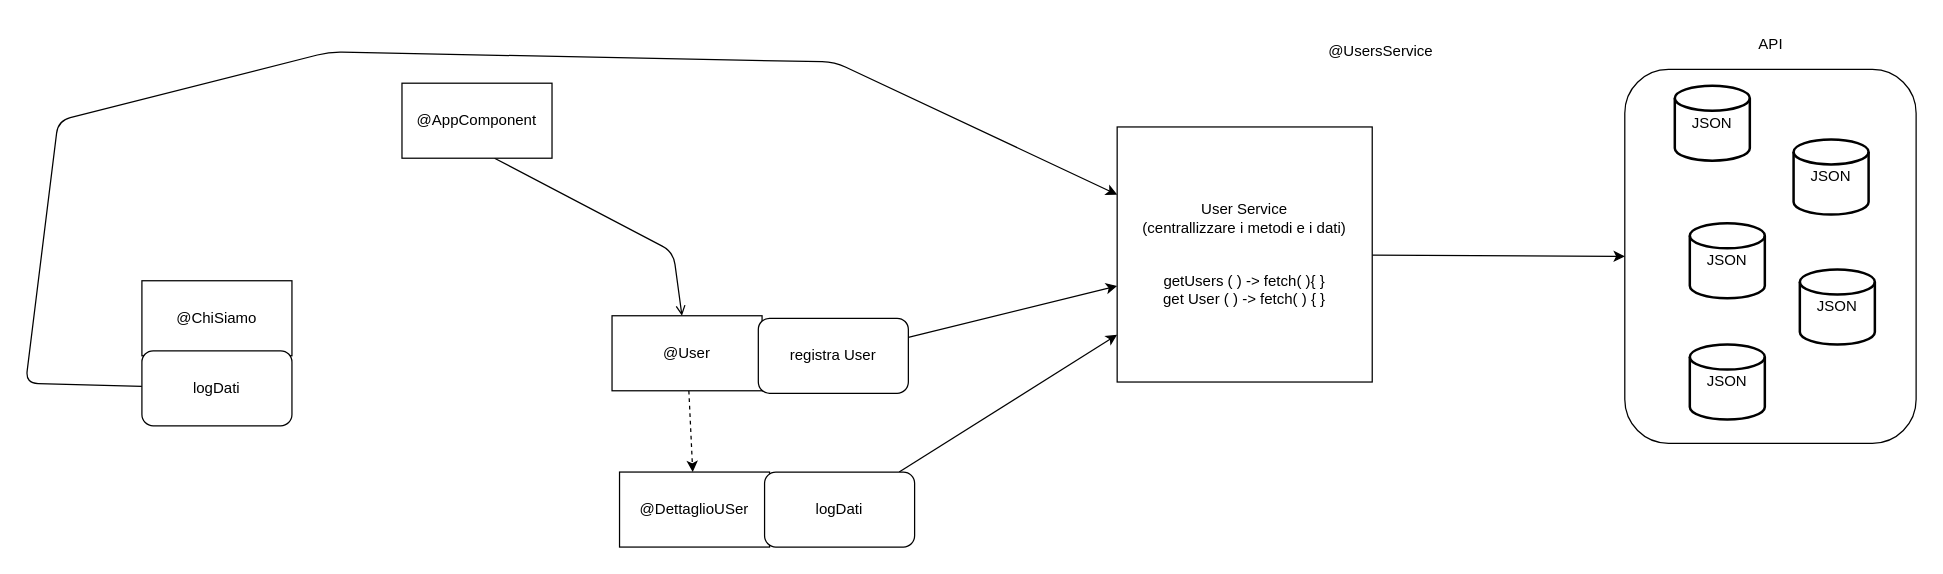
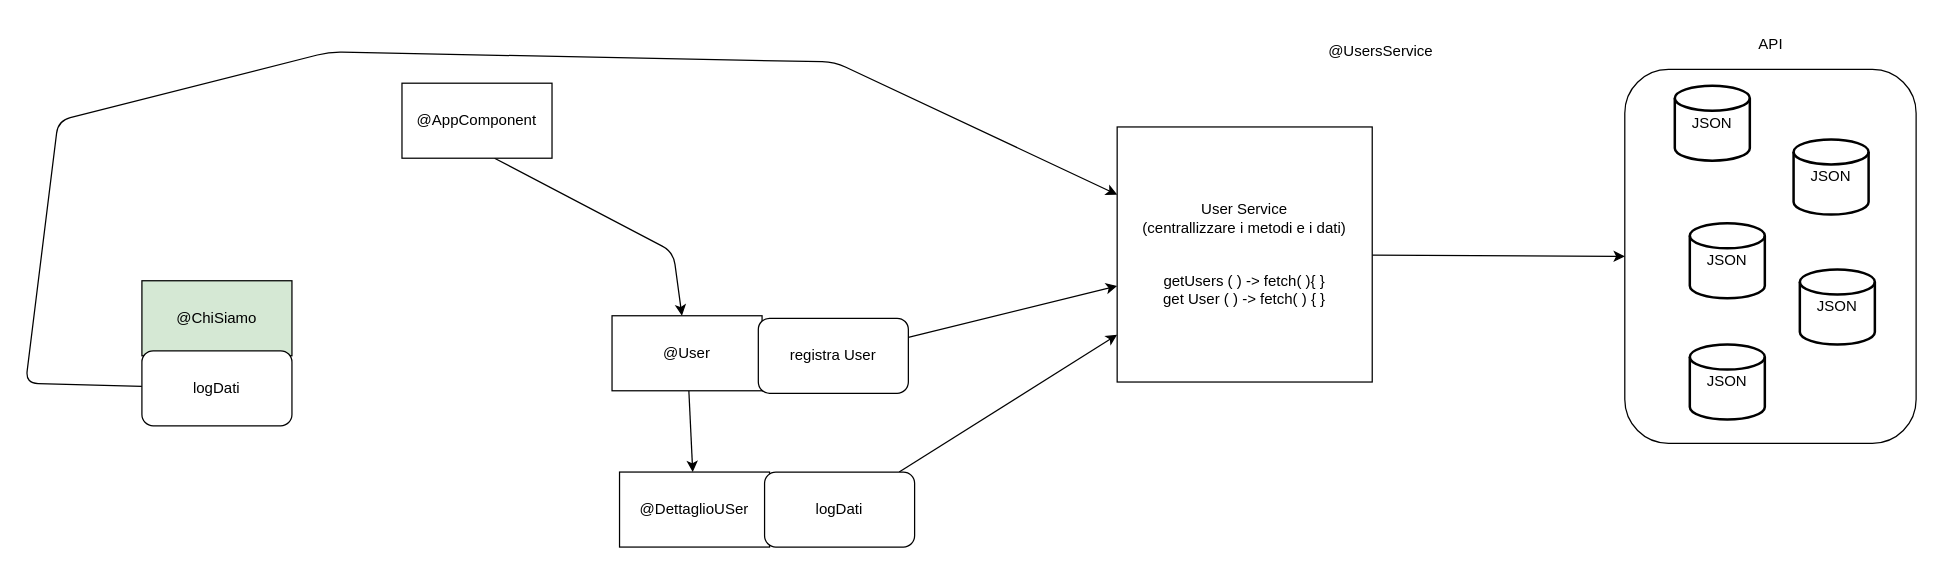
- <mxCell id="3" style="edgeStyle=none;html=1;exitX=0.617;exitY=1;exitDx=0;exitDy=0;exitPerimeter=0;endArrow=open;" edge="1" parent="1" source="4" target="7"><mxGeometry relative="1" as="geometry"><Array as="points"><mxPoint x="538" y="201" /></Array></mxGeometry></mxCell>
+ <mxCell id="3" style="edgeStyle=none;html=1;exitX=0.617;exitY=1;exitDx=0;exitDy=0;exitPerimeter=0;" edge="1" parent="1" source="4" target="7"><mxGeometry relative="1" as="geometry"><Array as="points"><mxPoint x="538" y="201" /></Array></mxGeometry></mxCell>
- <mxCell id="5" value="@ChiSiamo" style="rounded=0;whiteSpace=wrap;html=1;" vertex="1" parent="1"><mxGeometry x="113" y="224" width="120" height="60" as="geometry" /></mxCell>
+ <mxCell id="5" value="@ChiSiamo" style="rounded=0;whiteSpace=wrap;html=1;fillColor=#d5e8d4;" vertex="1" parent="1"><mxGeometry x="113" y="224" width="120" height="60" as="geometry" /></mxCell>
- <mxCell id="6" style="edgeStyle=none;html=1;dashed=1;" edge="1" parent="1" source="7" target="8"><mxGeometry relative="1" as="geometry" /></mxCell>
+ <mxCell id="6" style="edgeStyle=none;html=1;" edge="1" parent="1" source="7" target="8"><mxGeometry relative="1" as="geometry" /></mxCell>
